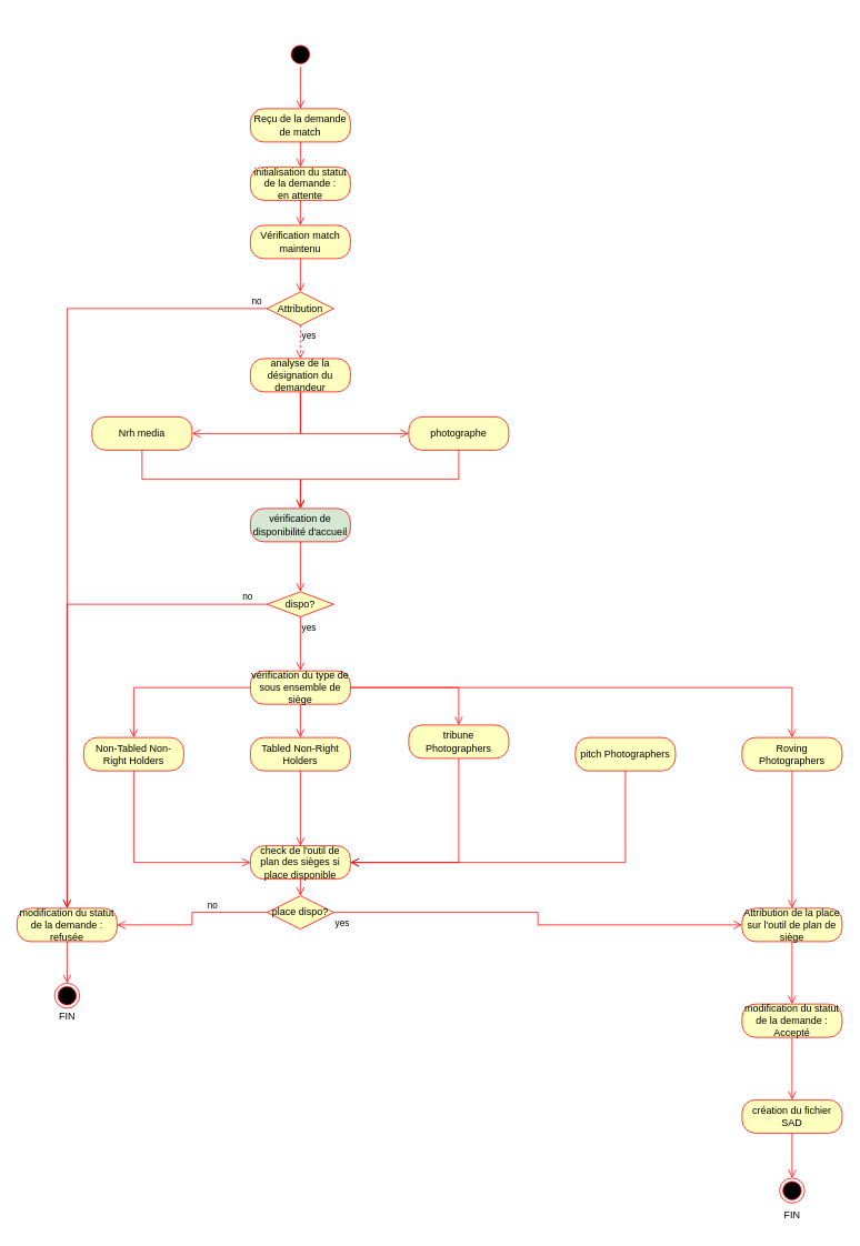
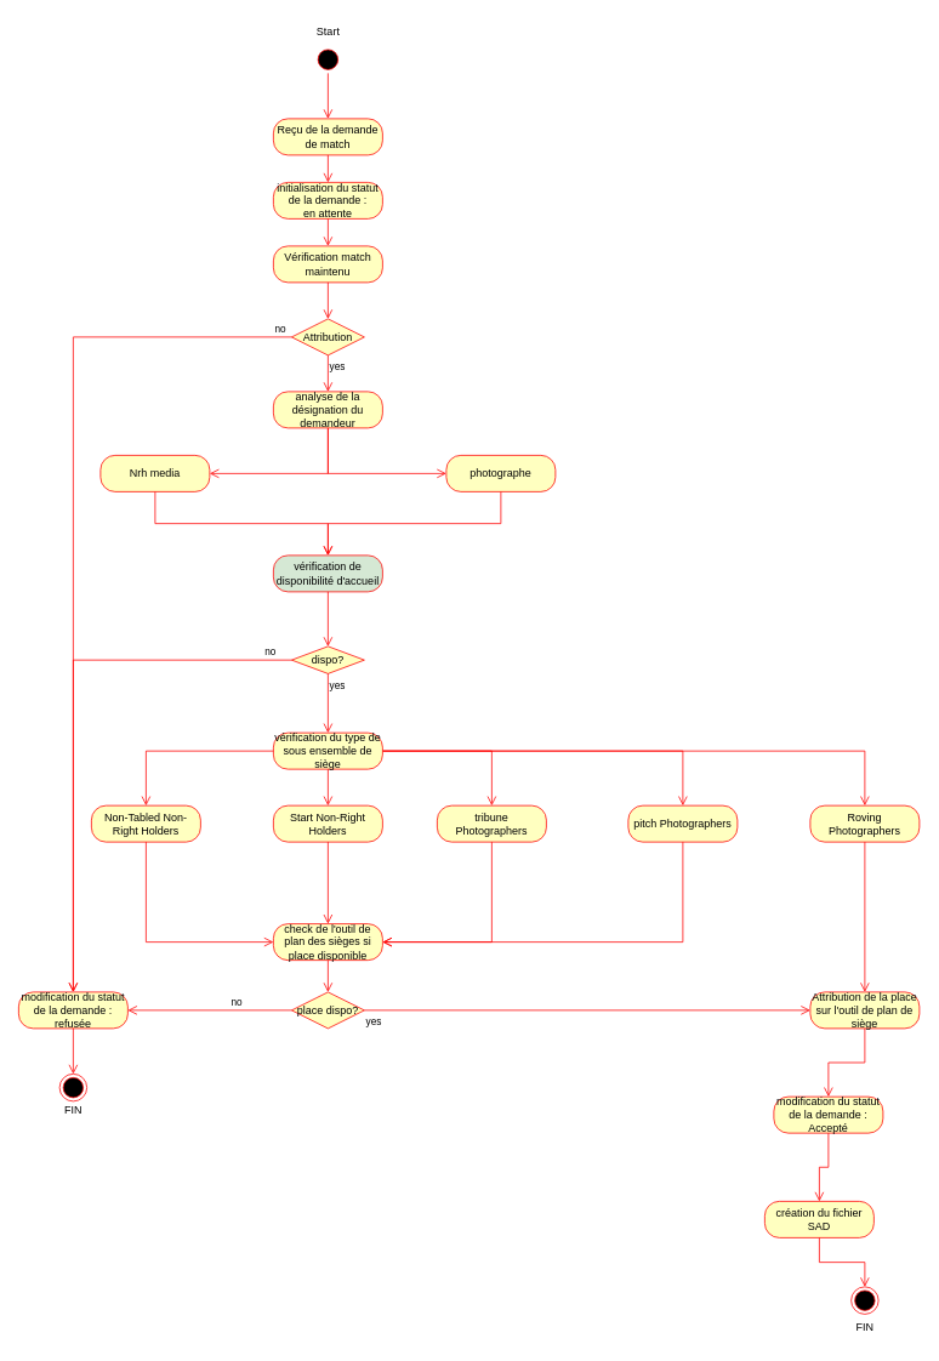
+ <mxCell id="4" value="Start" style="text;html=1;align=center;verticalAlign=middle;resizable=0;points=[];autosize=1;strokeColor=none;fillColor=none;" vertex="1" parent="1"><mxGeometry x="335" y="20" width="50" height="30" as="geometry" /></mxCell>
- <mxCell id="58" value="yes" style="edgeStyle=orthogonalEdgeStyle;html=1;align=left;verticalAlign=top;endArrow=open;endSize=8;strokeColor=#ff0000;rounded=0;entryX=0.5;entryY=0;entryDx=0;entryDy=0;dashed=1;" edge="1" source="56" parent="1" target="7"><mxGeometry x="-1" relative="1" as="geometry"><mxPoint x="360" y="450" as="targetPoint" /></mxGeometry></mxCell>
+ <mxCell id="58" value="yes" style="edgeStyle=orthogonalEdgeStyle;html=1;align=left;verticalAlign=top;endArrow=open;endSize=8;strokeColor=#ff0000;rounded=0;entryX=0.5;entryY=0;entryDx=0;entryDy=0;" edge="1" source="56" parent="1" target="7"><mxGeometry x="-1" relative="1" as="geometry"><mxPoint x="360" y="450" as="targetPoint" /></mxGeometry></mxCell>
+ <mxCell id="26" value="" style="edgeStyle=orthogonalEdgeStyle;html=1;verticalAlign=bottom;endArrow=open;endSize=8;strokeColor=#ff0000;rounded=0;entryX=0.5;entryY=0;entryDx=0;entryDy=0;exitX=1;exitY=0.5;exitDx=0;exitDy=0;" edge="1" parent="1" source="28" target="22"><mxGeometry relative="1" as="geometry"><mxPoint x="820" y="1200" as="targetPoint" /><mxPoint x="810" y="990" as="sourcePoint" /></mxGeometry></mxCell>
- <mxCell id="20" value="tribune Photographers" style="rounded=1;whiteSpace=wrap;html=1;arcSize=40;fontColor=#000000;fillColor=#ffffc0;strokeColor=#ff0000;" vertex="1" parent="1"><mxGeometry x="490" y="870" width="120" height="40" as="geometry" /></mxCell>
+ <mxCell id="20" value="tribune Photographers" style="rounded=1;whiteSpace=wrap;html=1;arcSize=40;fontColor=#000000;fillColor=#ffffc0;strokeColor=#ff0000;" vertex="1" parent="1"><mxGeometry x="480" y="885" width="120" height="40" as="geometry" /></mxCell>
- <mxCell id="31" value="Tabled Non-Right Holders" style="rounded=1;whiteSpace=wrap;html=1;arcSize=40;fontColor=#000000;fillColor=#ffffc0;strokeColor=#ff0000;" vertex="1" parent="1"><mxGeometry x="300" y="885" width="120" height="40" as="geometry" /></mxCell>
+ <mxCell id="31" value="Start Non-Right Holders" style="rounded=1;whiteSpace=wrap;html=1;arcSize=40;fontColor=#000000;fillColor=#ffffc0;strokeColor=#ff0000;" vertex="1" parent="1"><mxGeometry x="300" y="885" width="120" height="40" as="geometry" /></mxCell>
- <mxCell id="35" value="place dispo?" style="rhombus;whiteSpace=wrap;html=1;fillColor=#ffffc0;strokeColor=#ff0000;" vertex="1" parent="1"><mxGeometry x="320" y="1075" width="80" height="40" as="geometry" /></mxCell>
+ <mxCell id="35" value="place dispo?" style="rhombus;whiteSpace=wrap;html=1;fillColor=#ffffc0;strokeColor=#ff0000;" vertex="1" parent="1"><mxGeometry x="320" y="1090" width="80" height="40" as="geometry" /></mxCell>
- <mxCell id="44" value="modification du statut de la demande : Accepté" style="rounded=1;whiteSpace=wrap;html=1;arcSize=40;fontColor=#000000;fillColor=#ffffc0;strokeColor=#ff0000;" vertex="1" parent="1"><mxGeometry x="890" y="1205" width="120" height="40" as="geometry" /></mxCell>
+ <mxCell id="44" value="modification du statut de la demande : Accepté" style="rounded=1;whiteSpace=wrap;html=1;arcSize=40;fontColor=#000000;fillColor=#ffffc0;strokeColor=#ff0000;" vertex="1" parent="1"><mxGeometry x="850" y="1205" width="120" height="40" as="geometry" /></mxCell>
- <mxCell id="46" value="création du fichier SAD" style="rounded=1;whiteSpace=wrap;html=1;arcSize=40;fontColor=#000000;fillColor=#ffffc0;strokeColor=#ff0000;" vertex="1" parent="1"><mxGeometry x="890" y="1320" width="120" height="40" as="geometry" /></mxCell>
+ <mxCell id="46" value="création du fichier SAD" style="rounded=1;whiteSpace=wrap;html=1;arcSize=40;fontColor=#000000;fillColor=#ffffc0;strokeColor=#ff0000;" vertex="1" parent="1"><mxGeometry x="840" y="1320" width="120" height="40" as="geometry" /></mxCell>
